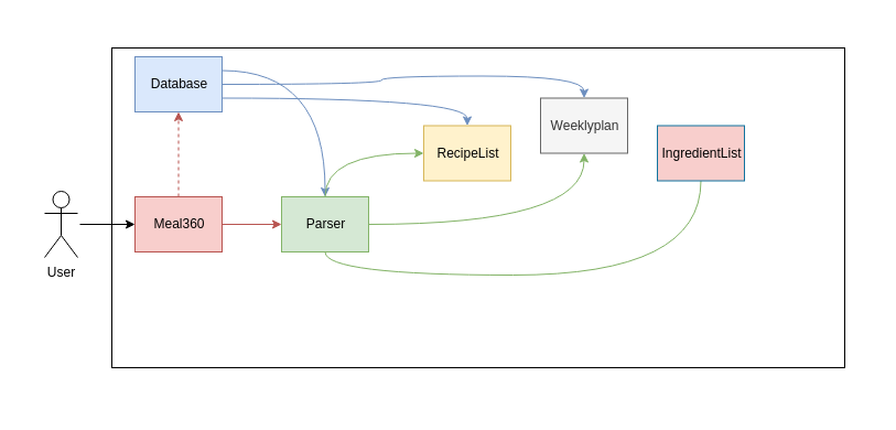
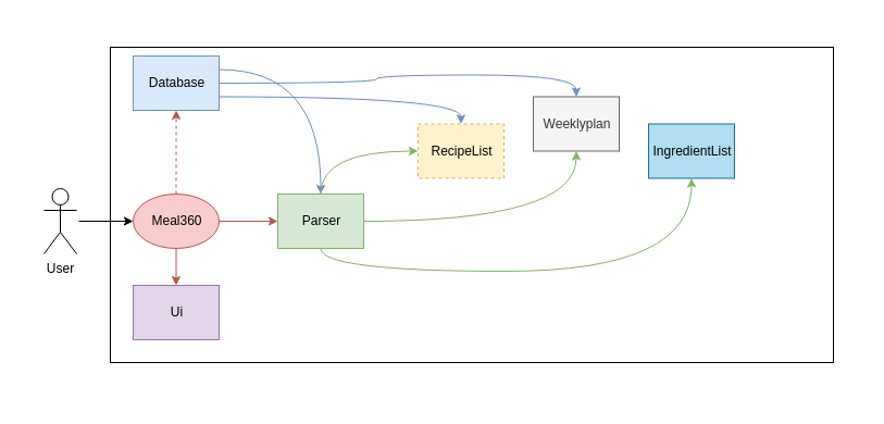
- <mxCell id="19" value="RecipeList" style="html=1;fillColor=#fff2cc;strokeColor=#d6b656;" parent="1" vertex="1"><mxGeometry x="384" y="113.5" width="79" height="50" as="geometry" /></mxCell>
+ <mxCell id="19" value="RecipeList" style="html=1;fillColor=#fff2cc;strokeColor=#d6b656;dashed=1;" parent="1" vertex="1"><mxGeometry x="384" y="113.5" width="79" height="50" as="geometry" /></mxCell>
- <mxCell id="21" value="IngredientList" style="html=1;fillColor=#f8cecc;strokeColor=#10739e;" parent="1" vertex="1"><mxGeometry x="596" y="113.5" width="79" height="50" as="geometry" /></mxCell>
+ <mxCell id="21" value="IngredientList" style="html=1;fillColor=#b1ddf0;strokeColor=#10739e;" parent="1" vertex="1"><mxGeometry x="596" y="113.5" width="79" height="50" as="geometry" /></mxCell>
- <mxCell id="9" value="Meal360" style="html=1;fillColor=#f8cecc;strokeColor=#b85450;" parent="1" vertex="1"><mxGeometry x="122" y="178" width="79" height="50" as="geometry" /></mxCell>
+ <mxCell id="9" value="Meal360" style="ellipse;html=1;fillColor=#f8cecc;strokeColor=#b85450;" parent="1" vertex="1"><mxGeometry x="122" y="178" width="79" height="50" as="geometry" /></mxCell>
- <mxCell id="16" style="edgeStyle=orthogonalEdgeStyle;curved=1;rounded=0;orthogonalLoop=1;jettySize=auto;html=1;exitX=0.5;exitY=1;exitDx=0;exitDy=0;entryX=0.5;entryY=1;entryDx=0;entryDy=0;fillColor=#d5e8d4;strokeColor=#82b366;endArrow=none;" parent="1" source="18" target="21" edge="1"><mxGeometry relative="1" as="geometry"><Array as="points"><mxPoint x="294" y="249" /><mxPoint x="636" y="249" /></Array></mxGeometry></mxCell>
+ <mxCell id="16" style="edgeStyle=orthogonalEdgeStyle;curved=1;rounded=0;orthogonalLoop=1;jettySize=auto;html=1;exitX=0.5;exitY=1;exitDx=0;exitDy=0;entryX=0.5;entryY=1;entryDx=0;entryDy=0;fillColor=#d5e8d4;strokeColor=#82b366;" parent="1" source="18" target="21" edge="1"><mxGeometry relative="1" as="geometry"><Array as="points"><mxPoint x="294" y="249" /><mxPoint x="636" y="249" /></Array></mxGeometry></mxCell>
+ <mxCell id="6" style="edgeStyle=orthogonalEdgeStyle;rounded=0;orthogonalLoop=1;jettySize=auto;html=1;exitX=0.5;exitY=1;exitDx=0;exitDy=0;entryX=0.5;entryY=0;entryDx=0;entryDy=0;fillColor=#f8cecc;strokeColor=#b85450;" parent="1" source="9" target="14" edge="1"><mxGeometry relative="1" as="geometry" /></mxCell>
+ <mxCell id="14" value="Ui" style="html=1;fillColor=#e1d5e7;strokeColor=#9673a6;" parent="1" vertex="1"><mxGeometry x="122" y="262" width="79" height="50" as="geometry" /></mxCell>
